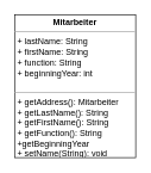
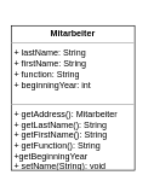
- <mxCell id="2" value="&lt;p style=&quot;margin: 0px ; margin-top: 4px ; text-align: center&quot;&gt;&lt;b&gt;Mitarbeiter&lt;/b&gt;&lt;/p&gt;&lt;hr size=&quot;1&quot;&gt;&lt;p style=&quot;margin: 0px ; margin-left: 4px&quot;&gt;+ lastName: String&lt;/p&gt;&lt;p style=&quot;margin: 0px ; margin-left: 4px&quot;&gt;+ firstName: String&lt;br&gt;&lt;/p&gt;&lt;p style=&quot;margin: 0px ; margin-left: 4px&quot;&gt;+ function: String&lt;/p&gt;&lt;p style=&quot;margin: 0px ; margin-left: 4px&quot;&gt;+ beginningYear: int&lt;/p&gt;&lt;p style=&quot;margin: 0px ; margin-left: 4px&quot;&gt;&lt;br&gt;&lt;/p&gt;&lt;hr size=&quot;1&quot;&gt;&lt;p style=&quot;margin: 0px ; margin-left: 4px&quot;&gt;+ getAddress(): Mitarbeiter&lt;/p&gt;&lt;p style=&quot;margin: 0px ; margin-left: 4px&quot;&gt;+ getLastName(): String&lt;br&gt;&lt;/p&gt;&lt;p style=&quot;margin: 0px ; margin-left: 4px&quot;&gt;+ getFirstName(): String&lt;br&gt;&lt;/p&gt;&lt;p style=&quot;margin: 0px ; margin-left: 4px&quot;&gt;+ getFunction(): String&lt;br&gt;&lt;/p&gt;&lt;p style=&quot;margin: 0px ; margin-left: 4px&quot;&gt;+getBeginningYear&lt;/p&gt;&lt;p style=&quot;margin: 0px ; margin-left: 4px&quot;&gt;+ setName(String): void&lt;br&gt;&lt;/p&gt;" style="verticalAlign=top;align=left;overflow=fill;fontSize=12;fontFamily=Helvetica;html=1;" vertex="1" parent="1"><mxGeometry x="20" y="20" width="170" height="200" as="geometry" /></mxCell>
+ <mxCell id="2" value="&lt;p style=&quot;margin: 0px ; margin-top: 4px ; text-align: center&quot;&gt;&lt;b&gt;Mitarbeiter&lt;/b&gt;&lt;/p&gt;&lt;hr size=&quot;1&quot;&gt;&lt;p style=&quot;margin: 0px ; margin-left: 4px&quot;&gt;+ lastName: String&lt;/p&gt;&lt;p style=&quot;margin: 0px ; margin-left: 4px&quot;&gt;+ firstName: String&lt;br&gt;&lt;/p&gt;&lt;p style=&quot;margin: 0px ; margin-left: 4px&quot;&gt;+ function: String&lt;/p&gt;&lt;p style=&quot;margin: 0px ; margin-left: 4px&quot;&gt;+ beginningYear: int&lt;/p&gt;&lt;p style=&quot;margin: 0px ; margin-left: 4px&quot;&gt;&lt;br&gt;&lt;/p&gt;&lt;hr size=&quot;1&quot;&gt;&lt;p style=&quot;margin: 0px ; margin-left: 4px&quot;&gt;+ getAddress(): Mitarbeiter&lt;/p&gt;&lt;p style=&quot;margin: 0px ; margin-left: 4px&quot;&gt;+ getLastName(): String&lt;br&gt;&lt;/p&gt;&lt;p style=&quot;margin: 0px ; margin-left: 4px&quot;&gt;+ getFirstName(): String&lt;br&gt;&lt;/p&gt;&lt;p style=&quot;margin: 0px ; margin-left: 4px&quot;&gt;+ getFunction(): String&lt;br&gt;&lt;/p&gt;&lt;p style=&quot;margin: 0px ; margin-left: 4px&quot;&gt;+getBeginningYear&lt;/p&gt;&lt;p style=&quot;margin: 0px ; margin-left: 4px&quot;&gt;+ setName(String): void&lt;br&gt;&lt;/p&gt;" style="verticalAlign=top;align=left;overflow=fill;fontSize=12;fontFamily=Helvetica;html=1;" vertex="1" parent="1"><mxGeometry x="15" y="35" width="170" height="200" as="geometry" /></mxCell>
